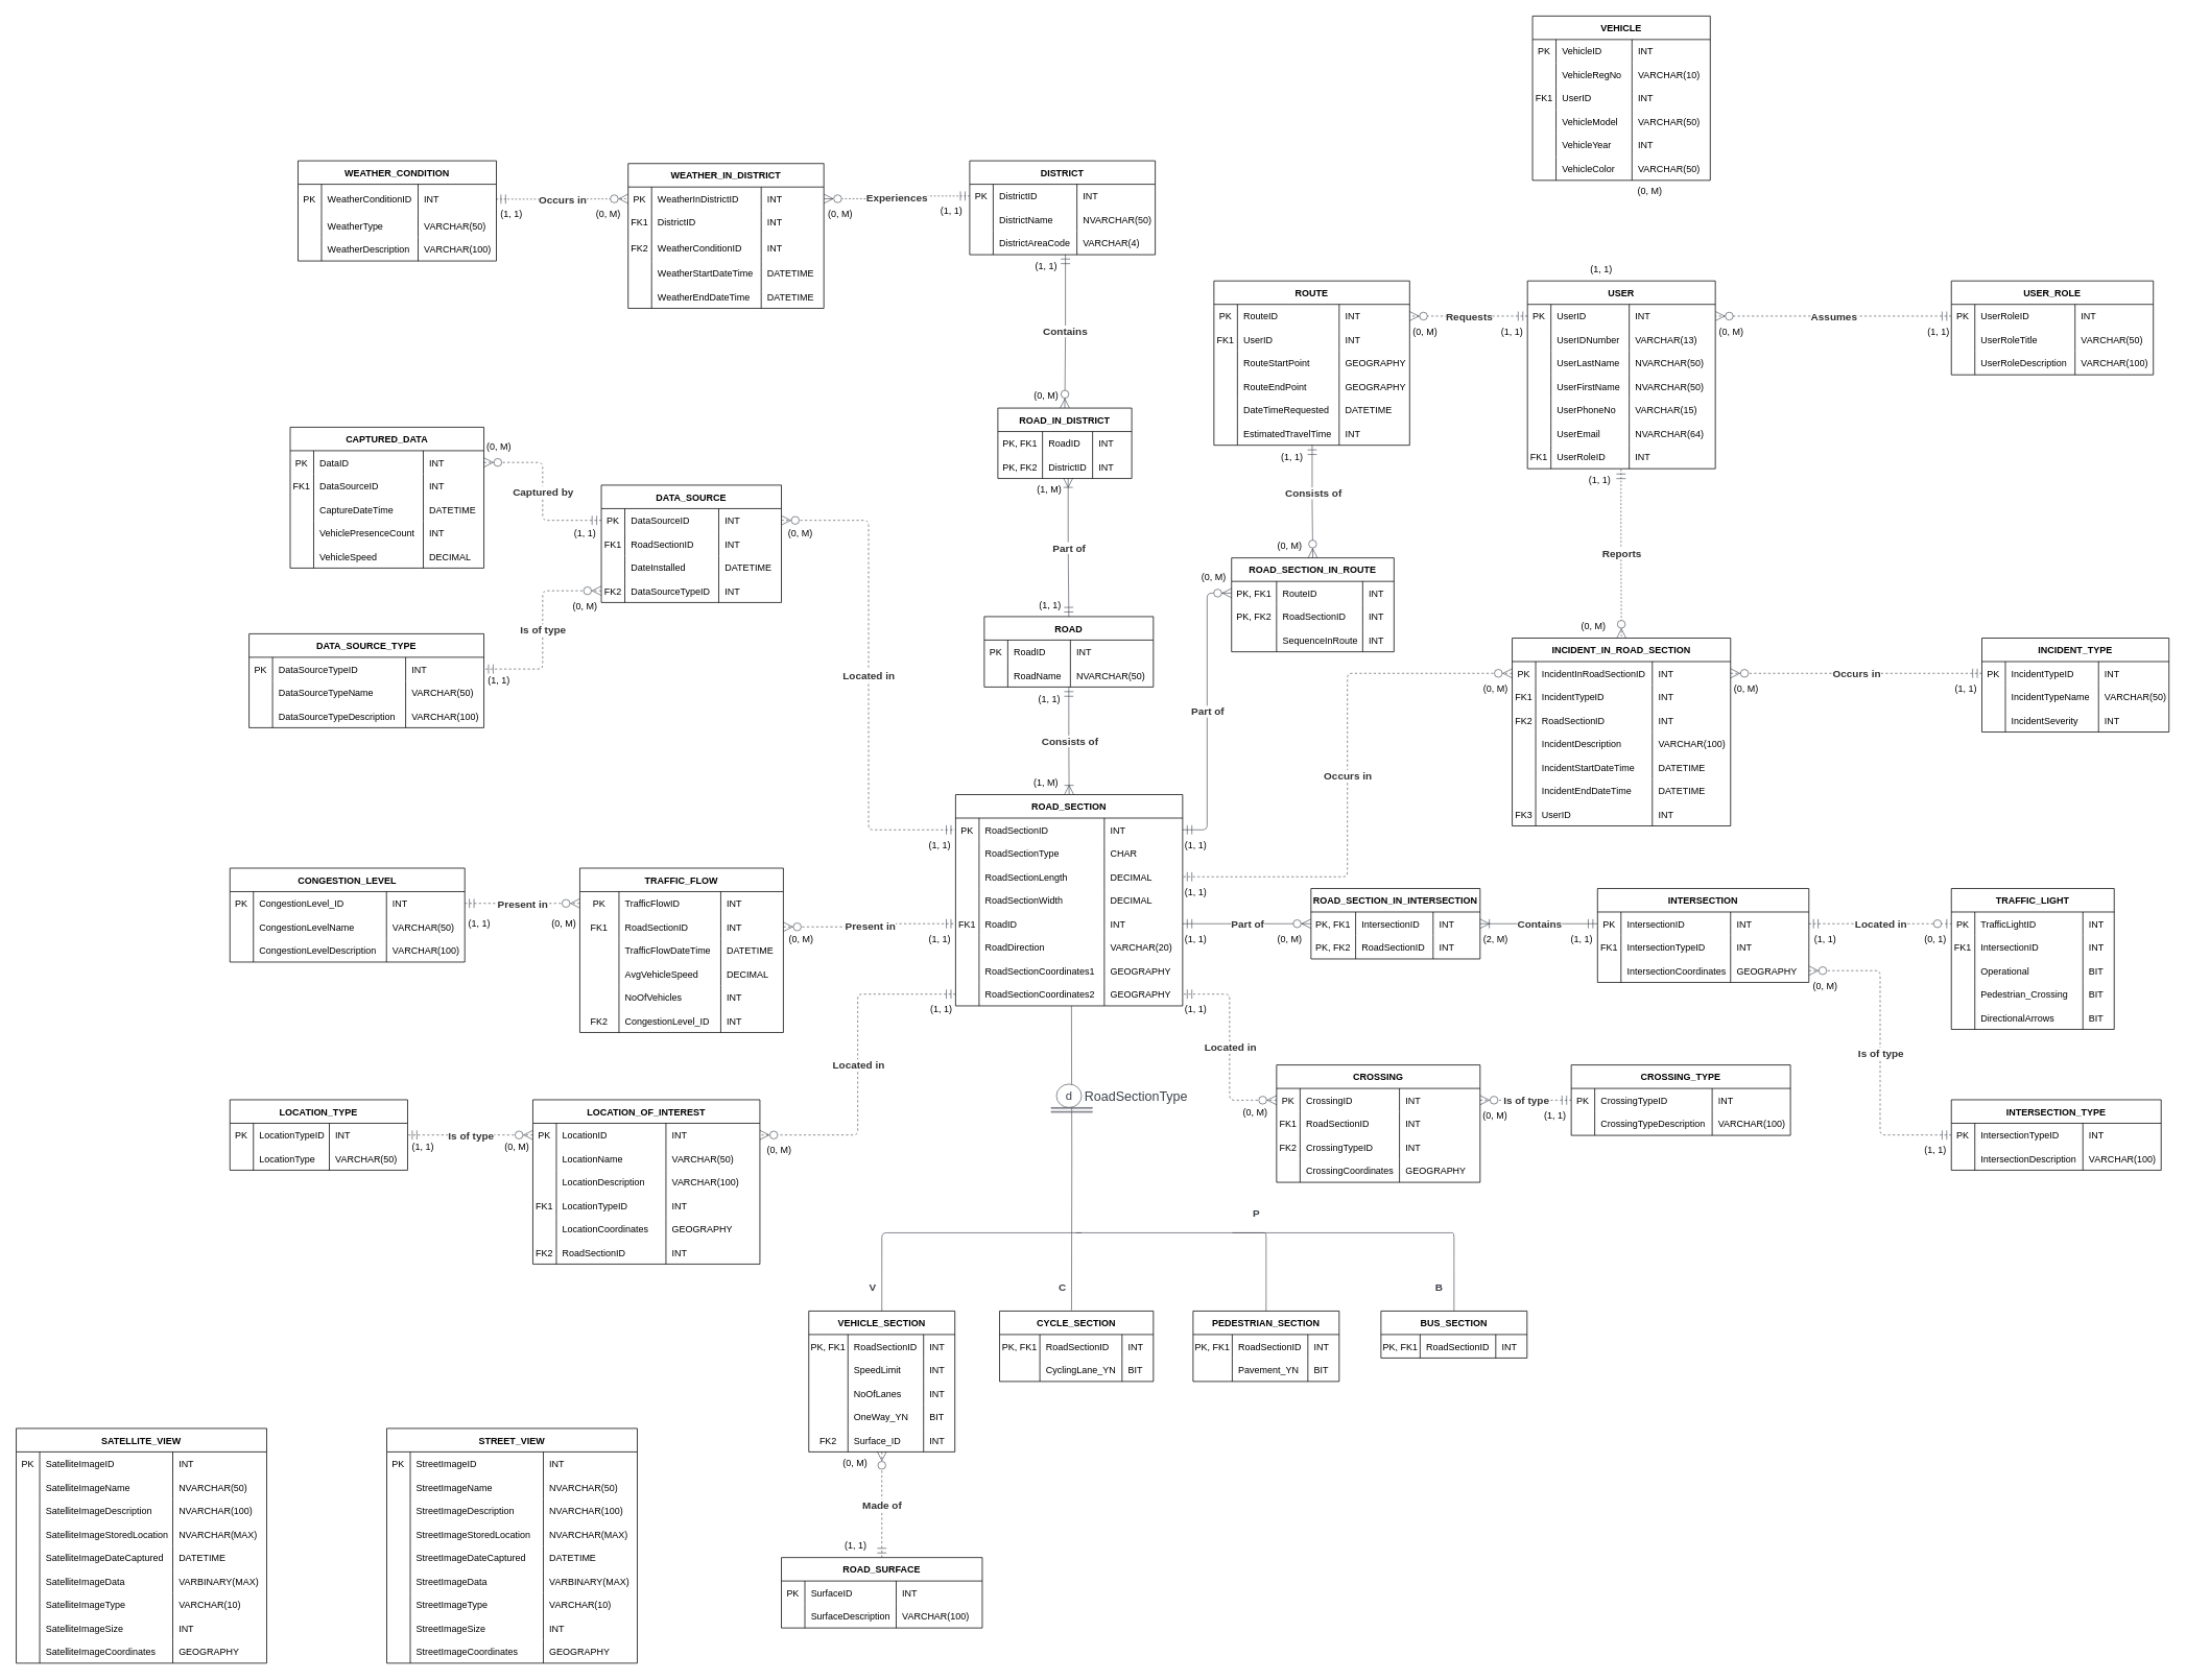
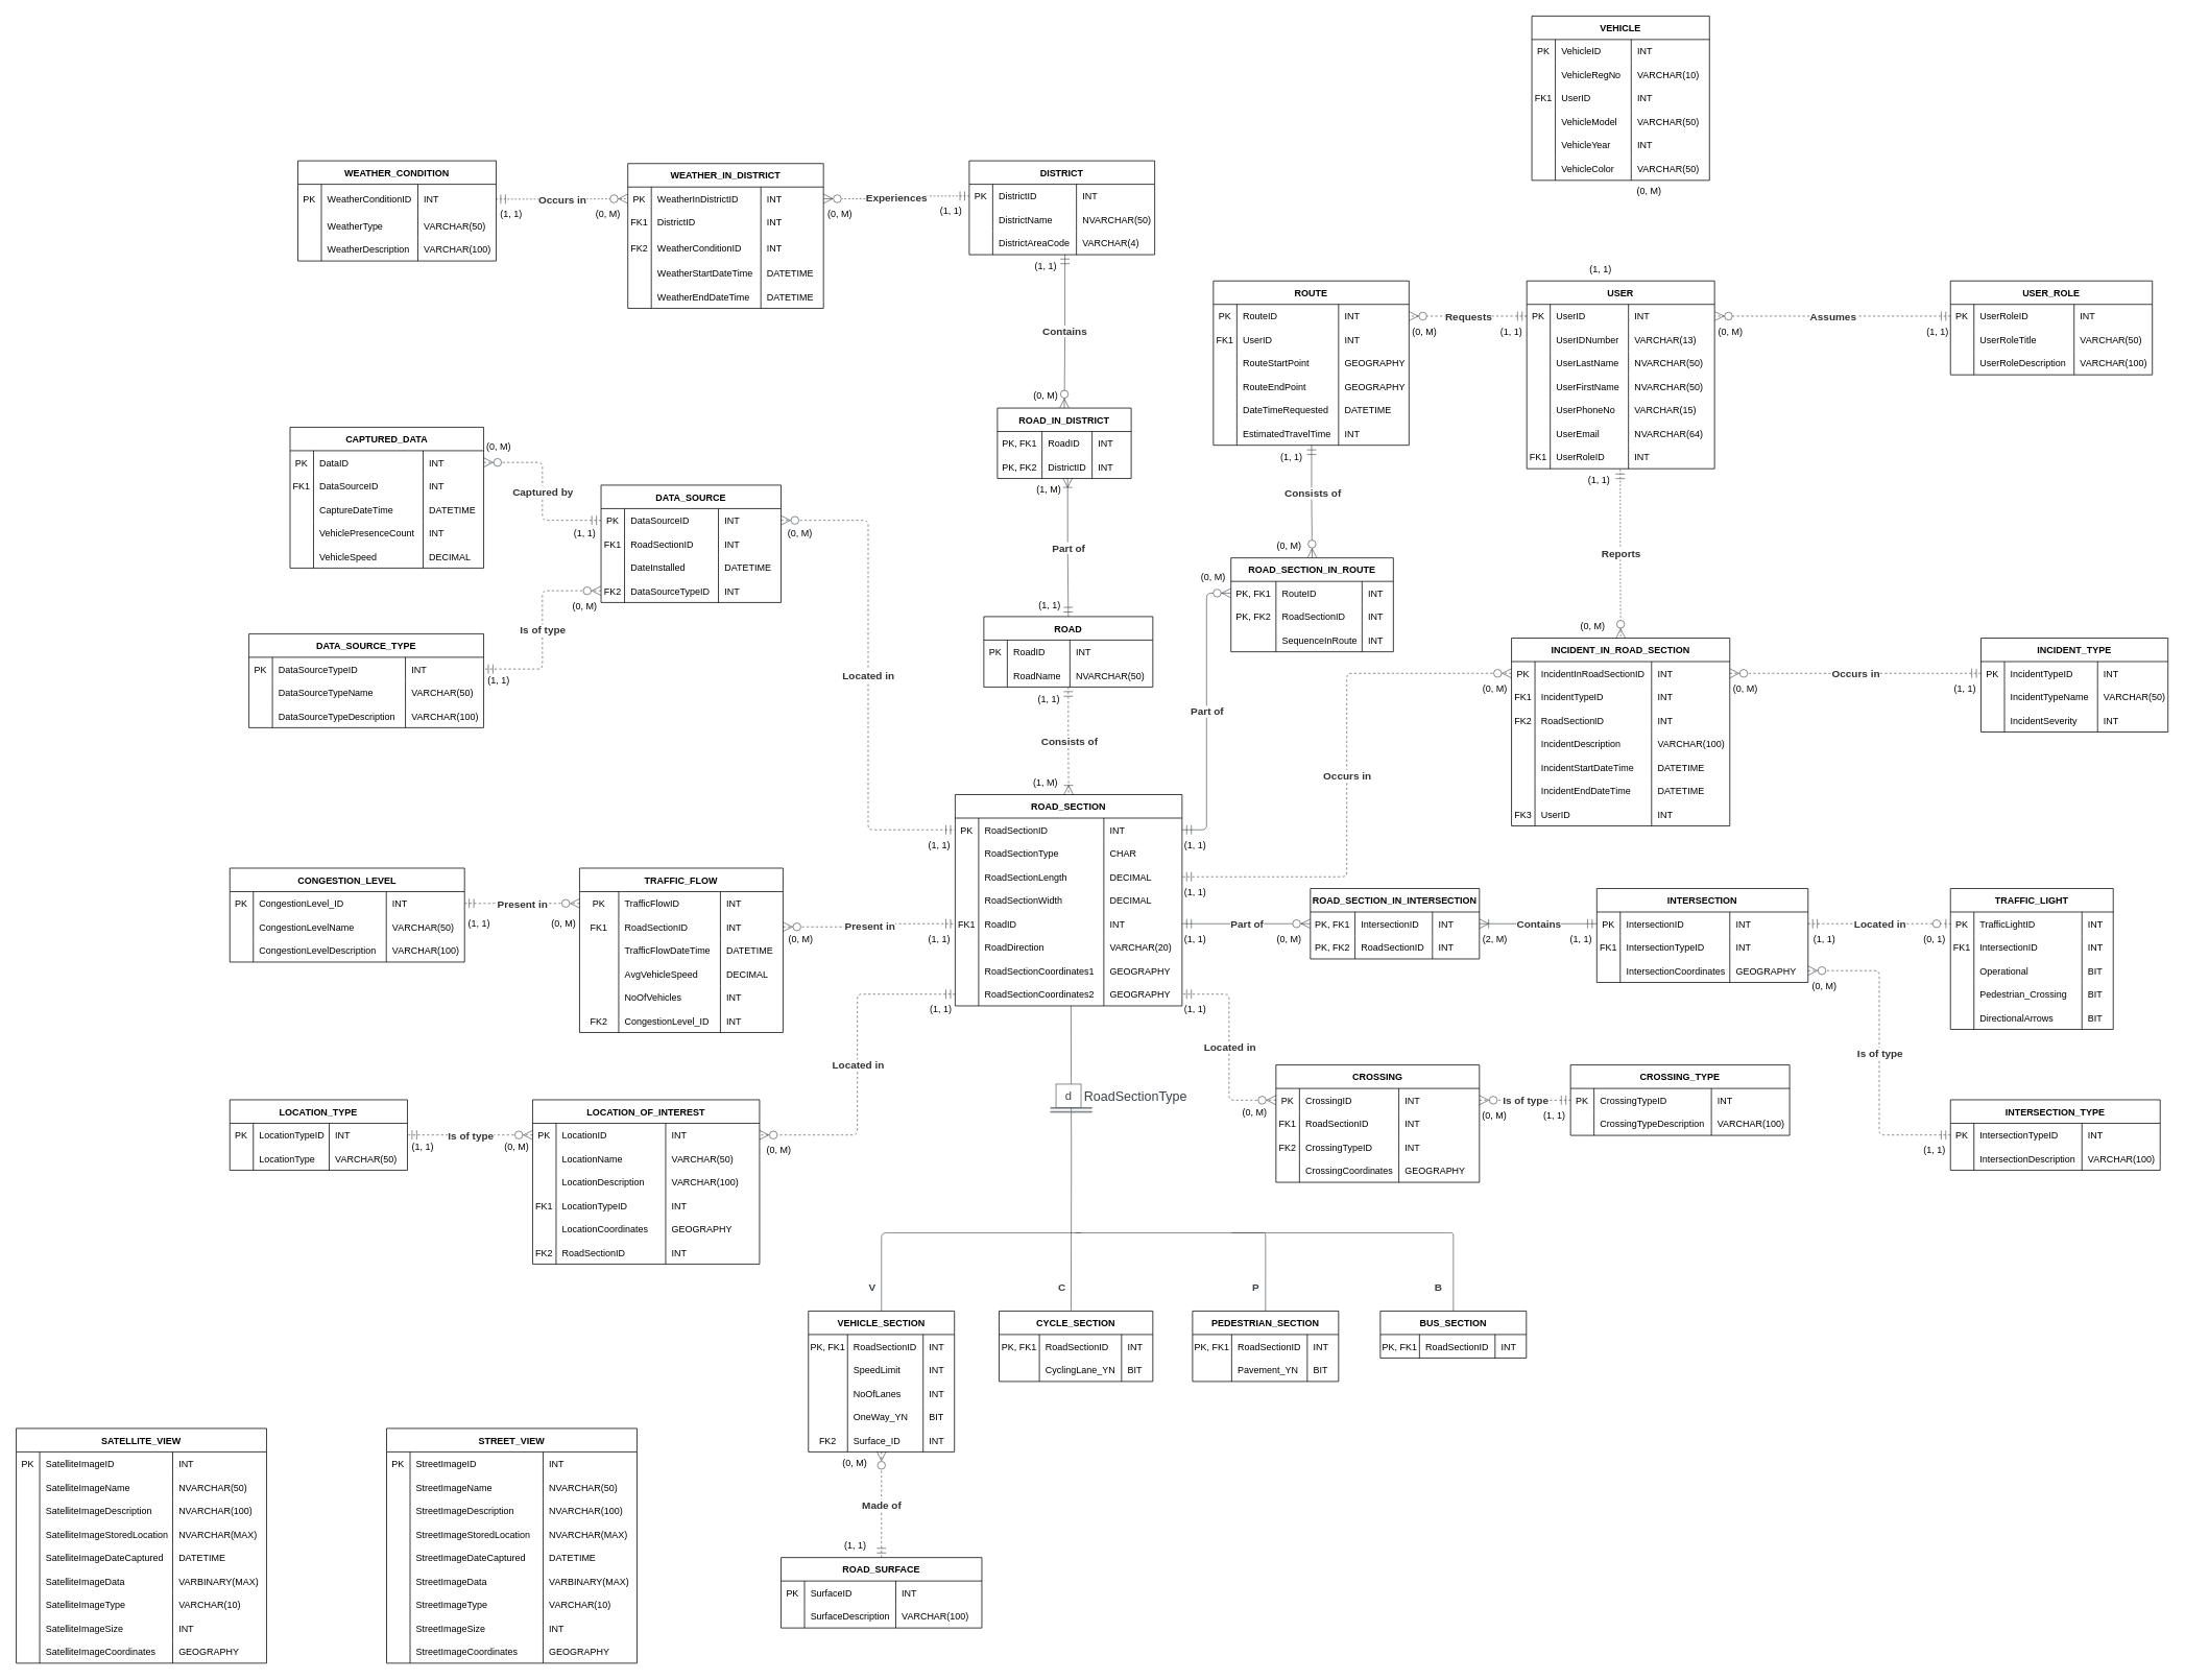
- <mxCell id="7" value="" style="html=1;jettySize=18;whiteSpace=wrap;fontSize=13;strokeColor=#3a414a;strokeOpacity=100;dashed=0;fixDash=1;strokeWidth=0.8;rounded=1;arcSize=12;edgeStyle=orthogonalEdgeStyle;startArrow=ERmandOne;startSize=10;endArrow=ERoneToMany;endSize=10;exitX=0.5;exitY=1;entryX=0.5;entryY=0;lucidId=~lJmfcrBtPYP;entryDx=0;entryDy=0;exitDx=0;exitDy=0;" parent="1" source="590" target="102" edge="1"><mxGeometry width="100" height="100" relative="1" as="geometry"><Array as="points" /><mxPoint x="1368" y="893.452" as="sourcePoint" /><mxPoint x="1368.15" y="1004.748" as="targetPoint" /></mxGeometry></mxCell>
+ <mxCell id="7" value="" style="html=1;jettySize=18;whiteSpace=wrap;fontSize=13;strokeColor=#3a414a;strokeOpacity=100;dashed=1;fixDash=1;strokeWidth=0.8;rounded=1;arcSize=12;edgeStyle=orthogonalEdgeStyle;startArrow=ERmandOne;startSize=10;endArrow=ERoneToMany;endSize=10;exitX=0.5;exitY=1;entryX=0.5;entryY=0;lucidId=~lJmfcrBtPYP;entryDx=0;entryDy=0;exitDx=0;exitDy=0;" parent="1" source="590" target="102" edge="1"><mxGeometry width="100" height="100" relative="1" as="geometry"><Array as="points" /><mxPoint x="1368" y="893.452" as="sourcePoint" /><mxPoint x="1368.15" y="1004.748" as="targetPoint" /></mxGeometry></mxCell>
- <mxCell id="652" value="d" style="html=1;overflow=block;blockSpacing=1;whiteSpace=wrap;ellipse;fontSize=15;fontColor=#3a414a;spacing=3.8;strokeColor=#3a414a;strokeOpacity=100;rounded=1;absoluteArcSize=1;arcSize=9;strokeWidth=0.8;lucidId=JaJmojRGCxZI;" parent="1" vertex="1"><mxGeometry x="1348.87" y="1385" width="32" height="30" as="geometry" /></mxCell>
+ <mxCell id="652" value="d" style="html=1;overflow=block;blockSpacing=1;whiteSpace=wrap;fontSize=15;fontColor=#3a414a;spacing=3.8;strokeColor=#3a414a;strokeOpacity=100;absoluteArcSize=1;arcSize=9;strokeWidth=0.8;lucidId=JaJmojRGCxZI;rounded=0;" parent="1" vertex="1"><mxGeometry x="1348.87" y="1385" width="32" height="30" as="geometry" /></mxCell>
- <mxCell id="6" value="P" style="html=1;overflow=block;blockSpacing=1;whiteSpace=wrap;fontSize=13.3;fontColor=#3a414a;fontStyle=1;align=left;spacing=3.8;verticalAlign=top;strokeColor=none;fillOpacity=0;fillColor=#ffffff;strokeWidth=0;lucidId=JaJmCI82AYV6;" parent="1" vertex="1"><mxGeometry x="1597" y="1540" width="20" height="13" as="geometry" /></mxCell>
+ <mxCell id="6" value="P" style="html=1;overflow=block;blockSpacing=1;whiteSpace=wrap;fontSize=13.3;fontColor=#3a414a;fontStyle=1;align=left;spacing=3.8;verticalAlign=top;strokeColor=none;fillOpacity=0;fillColor=#ffffff;strokeWidth=0;lucidId=JaJmCI82AYV6;" parent="1" vertex="1"><mxGeometry x="1597" y="1635" width="20" height="13" as="geometry" /></mxCell>
